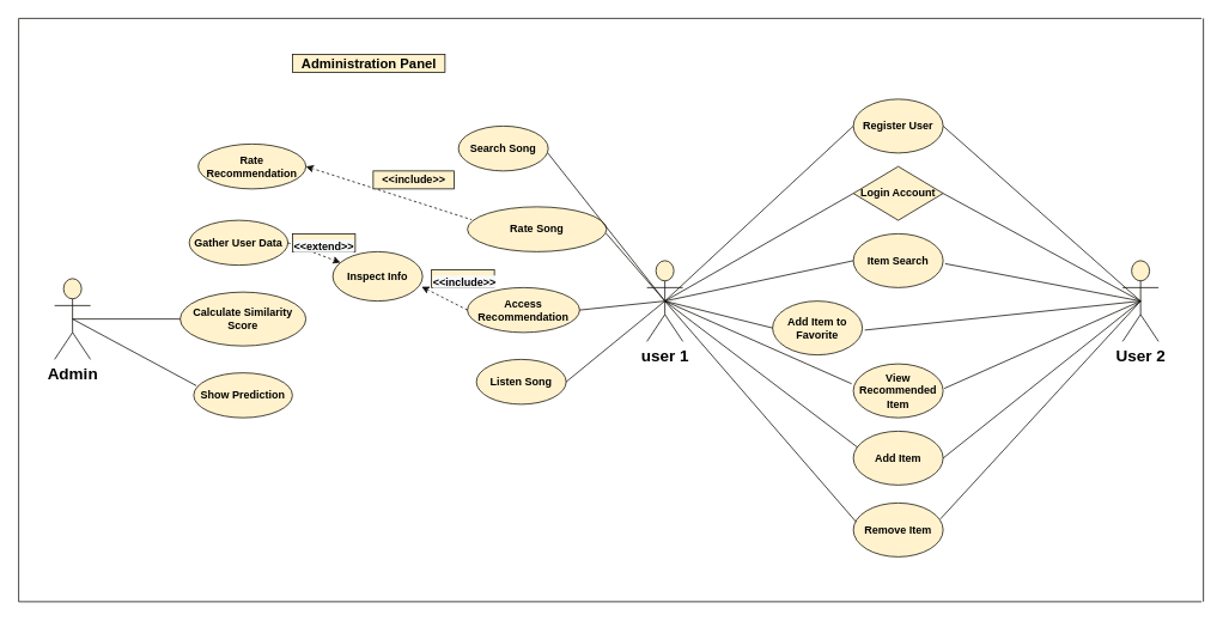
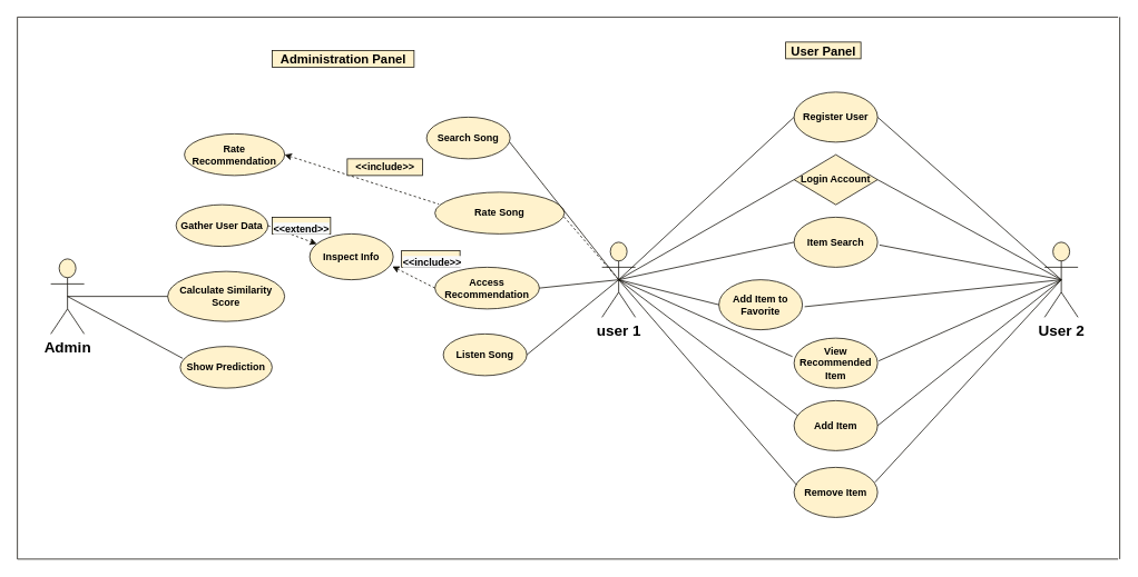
+ <mxCell id="42" value="&lt;font style=&quot;font-size: 15px&quot;&gt;&lt;b&gt;User Panel&lt;/b&gt;&lt;/font&gt;" style="text;html=1;align=center;verticalAlign=middle;resizable=0;points=[];autosize=1;fillColor=#fff2cc;strokeColor=#0F0D06;" parent="1" vertex="1"><mxGeometry x="940" width="90" height="20" as="geometry" y="50" /></mxCell>
- <mxCell id="18" value="" style="endArrow=none;html=1;exitX=0.997;exitY=0.592;exitDx=0;exitDy=0;exitPerimeter=0;entryX=0.5;entryY=0.5;entryDx=0;entryDy=0;entryPerimeter=0;fillColor=#fff2cc;strokeColor=#0F0D06;" parent="1" source="7" target="2" edge="1"><mxGeometry width="50" height="50" relative="1" as="geometry"><mxPoint x="630" y="290" as="sourcePoint" /><mxPoint x="710" y="330" as="targetPoint" /></mxGeometry></mxCell>
+ <mxCell id="18" value="" style="endArrow=none;html=1;exitX=0.997;exitY=0.592;exitDx=0;exitDy=0;exitPerimeter=0;entryX=0.5;entryY=0.5;entryDx=0;entryDy=0;entryPerimeter=0;fillColor=#fff2cc;strokeColor=#0F0D06;dashed=1;" parent="1" source="7" target="2" edge="1"><mxGeometry width="50" height="50" relative="1" as="geometry"><mxPoint x="630" y="290" as="sourcePoint" /><mxPoint x="710" y="330" as="targetPoint" /></mxGeometry></mxCell>
